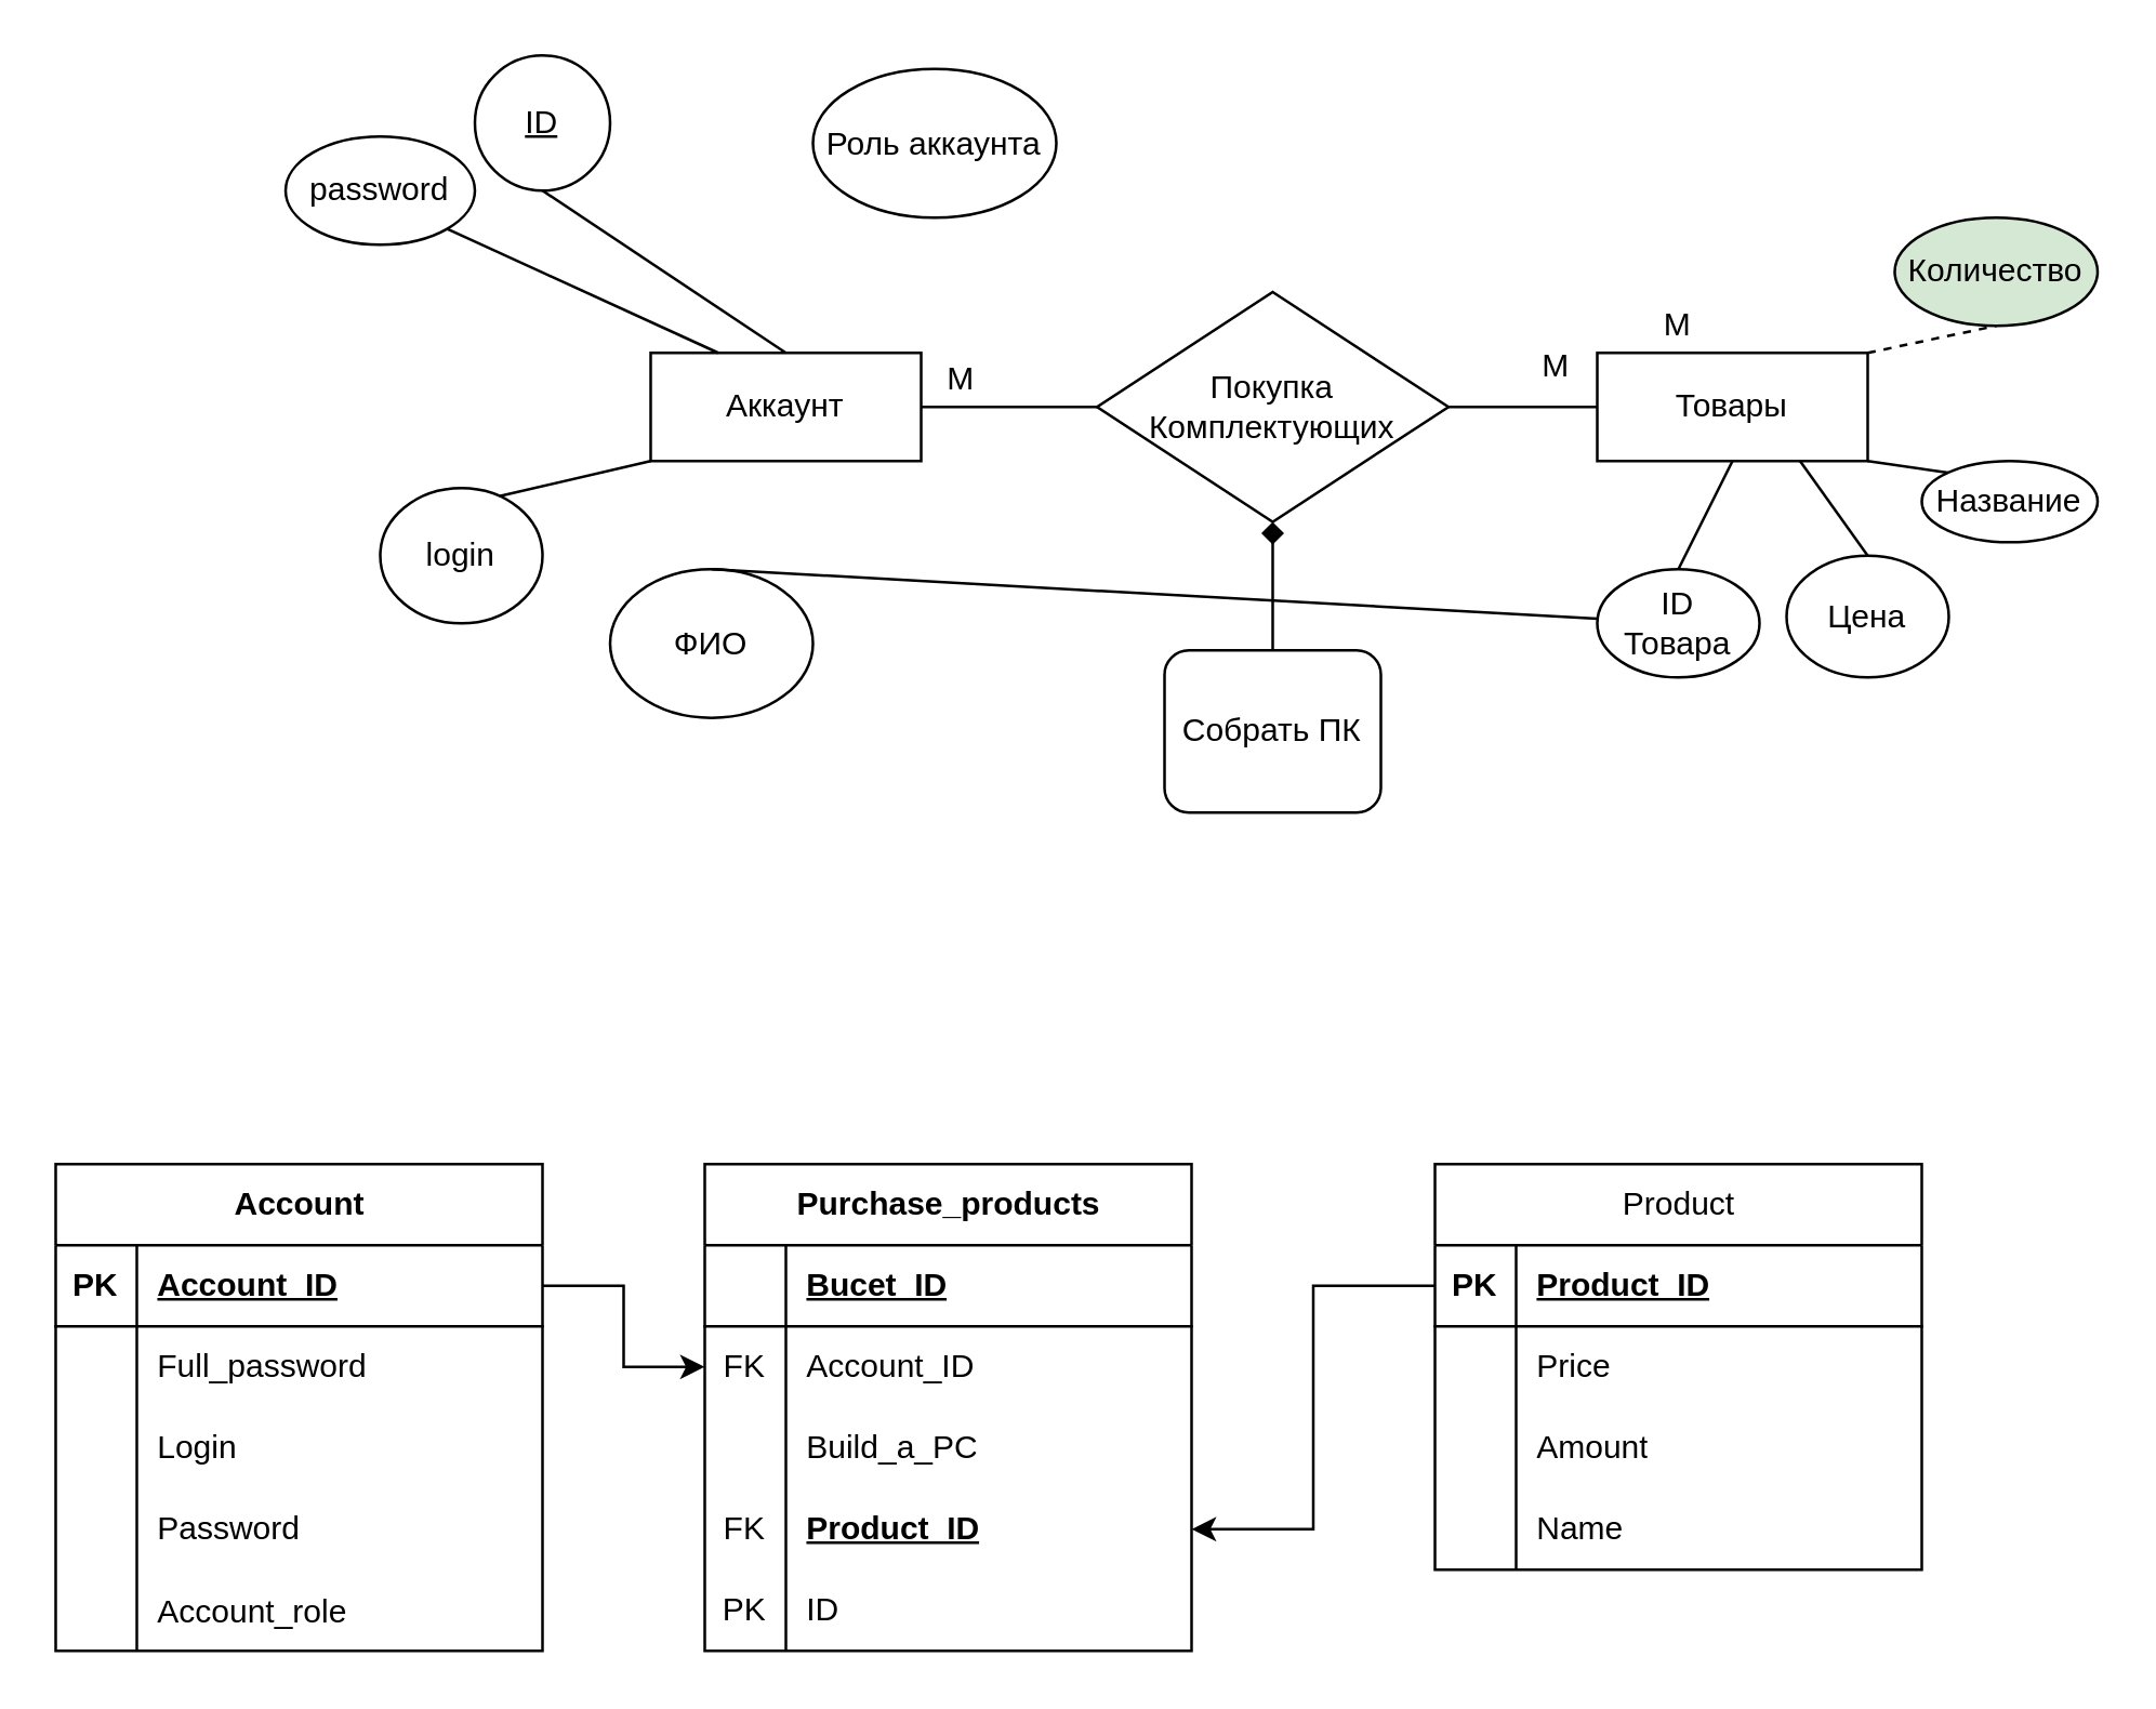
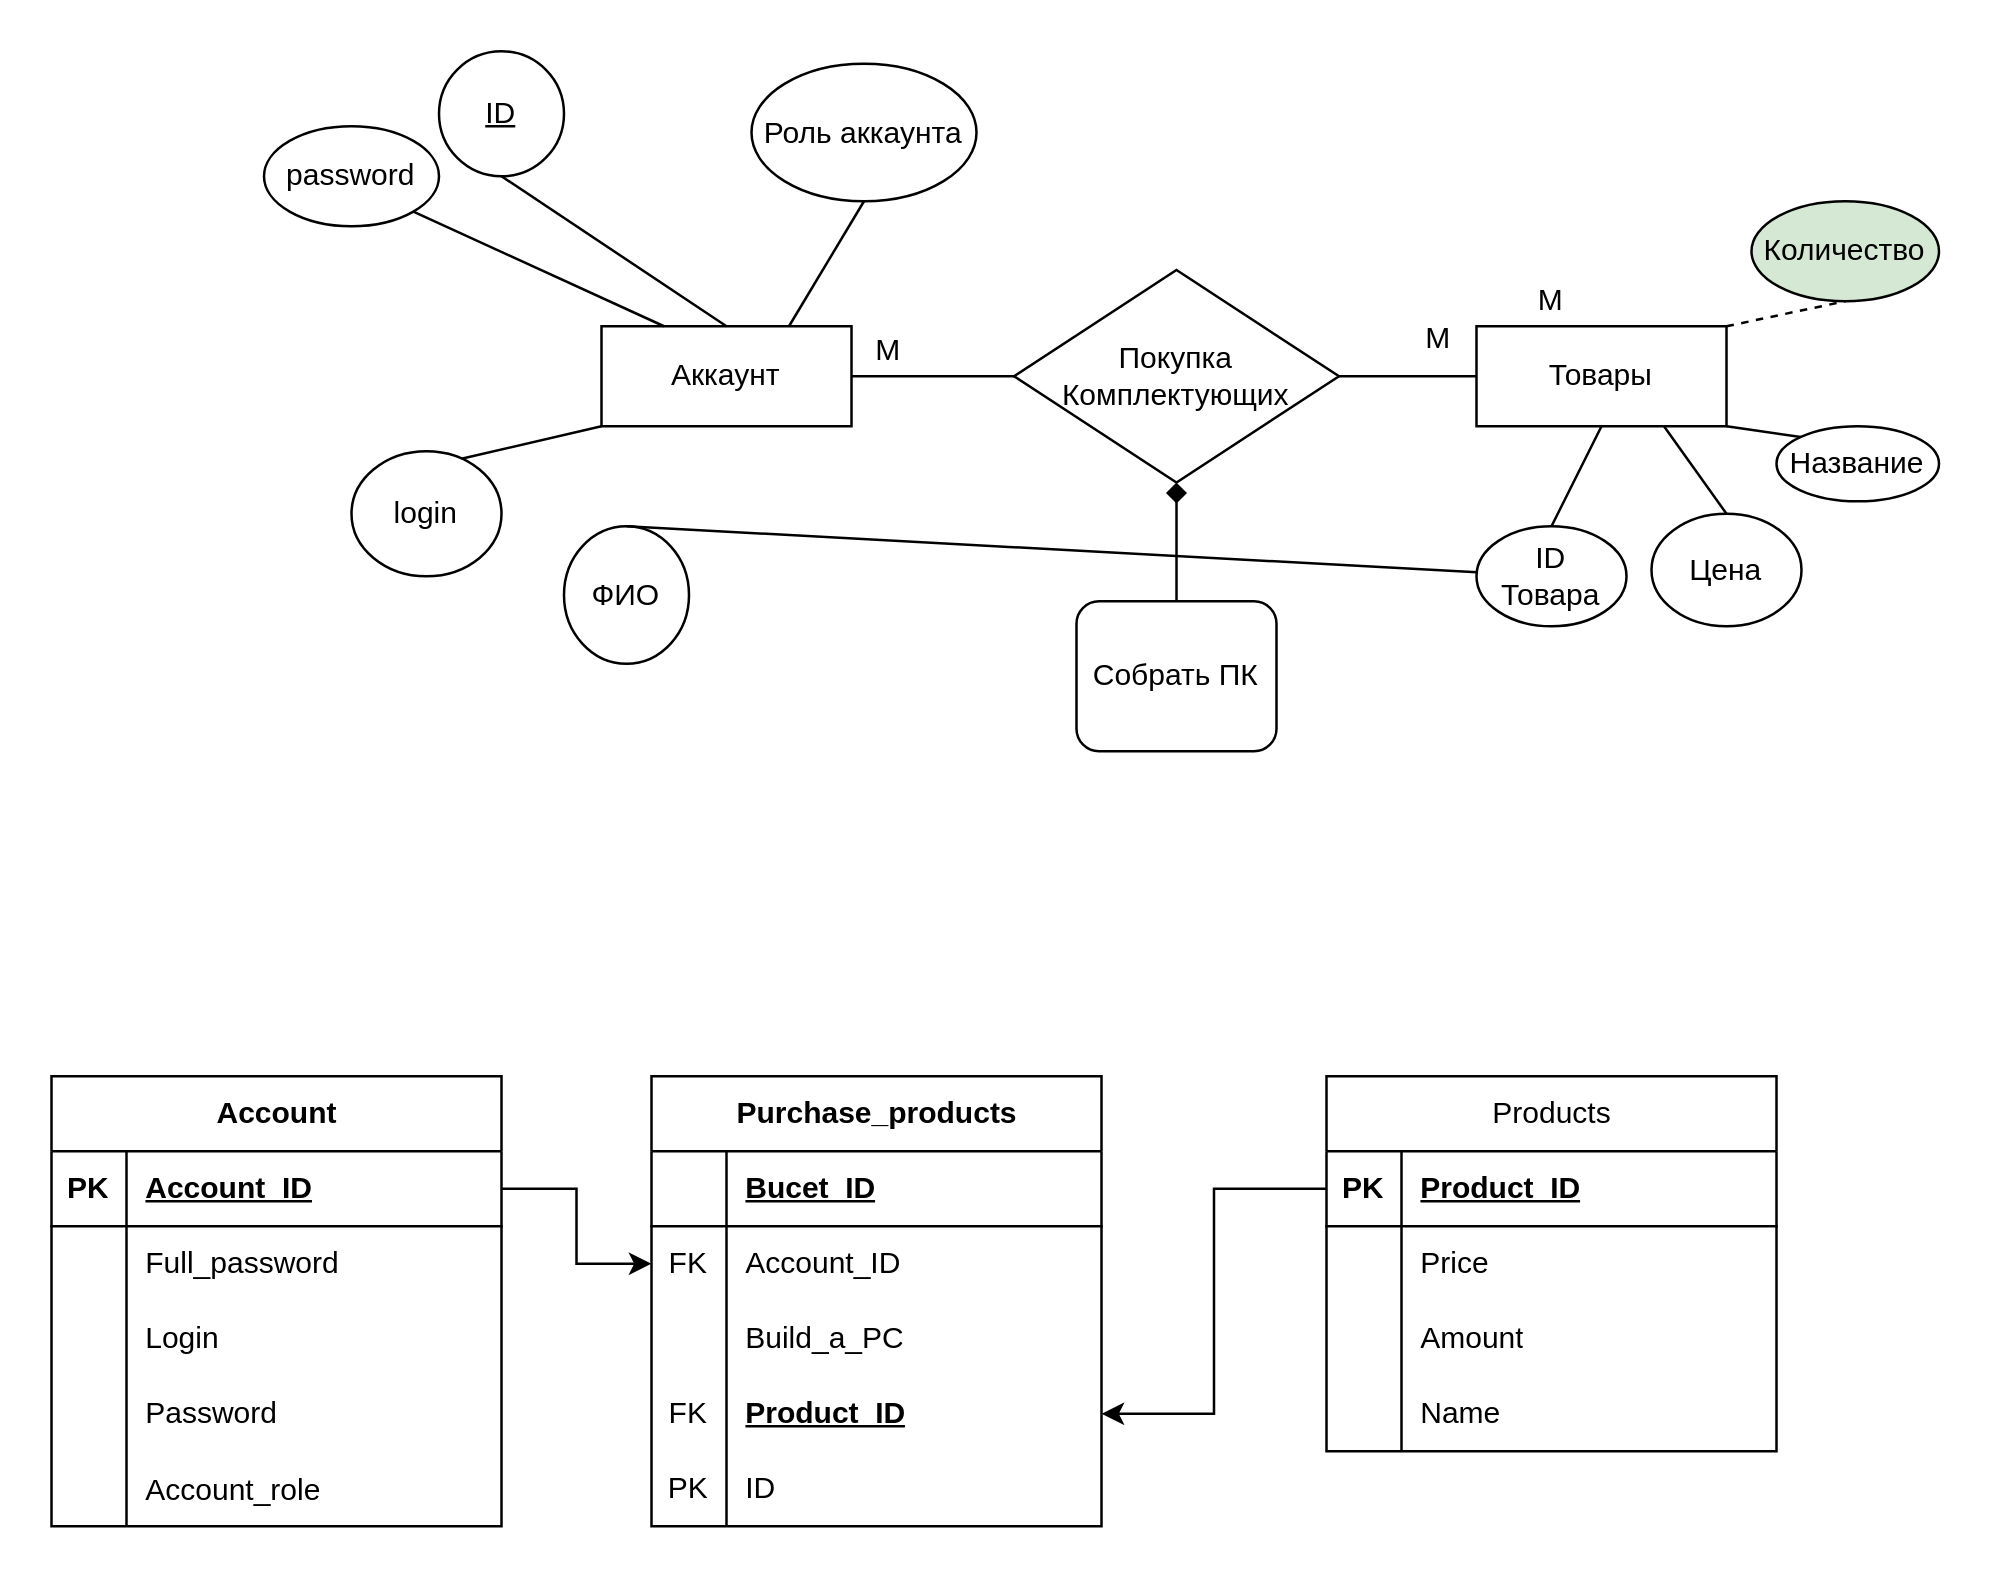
+ <mxCell id="29" value="" style="endArrow=none;html=1;rounded=0;entryX=0.5;entryY=1;entryDx=0;entryDy=0;exitX=0.75;exitY=0;exitDx=0;exitDy=0;" edge="1" parent="1" source="2" target="28"><mxGeometry width="50" height="50" relative="1" as="geometry"><mxPoint x="350" y="200" as="sourcePoint" /><mxPoint x="400" y="150" as="targetPoint" /></mxGeometry></mxCell>
- <mxCell id="4" value="ФИО" style="ellipse;whiteSpace=wrap;html=1;" parent="1" vertex="1"><mxGeometry x="225" y="210" width="75" height="55" as="geometry" /></mxCell>
+ <mxCell id="4" value="ФИО" style="ellipse;whiteSpace=wrap;html=1;" parent="1" vertex="1"><mxGeometry x="225" y="210" width="50" height="55" as="geometry" /></mxCell>
- <mxCell id="46" value="&lt;span style=&quot;font-weight: 400; text-wrap-mode: wrap;&quot;&gt;Product&lt;/span&gt;" style="shape=table;startSize=30;container=1;collapsible=1;childLayout=tableLayout;fixedRows=1;rowLines=0;fontStyle=1;align=center;resizeLast=1;html=1;" vertex="1" parent="1"><mxGeometry x="530" y="430" width="180" height="150" as="geometry" /></mxCell>
+ <mxCell id="46" value="&lt;span style=&quot;font-weight: 400; text-wrap-mode: wrap;&quot;&gt;Products&lt;/span&gt;" style="shape=table;startSize=30;container=1;collapsible=1;childLayout=tableLayout;fixedRows=1;rowLines=0;fontStyle=1;align=center;resizeLast=1;html=1;" vertex="1" parent="1"><mxGeometry x="530" y="430" width="180" height="150" as="geometry" /></mxCell>
